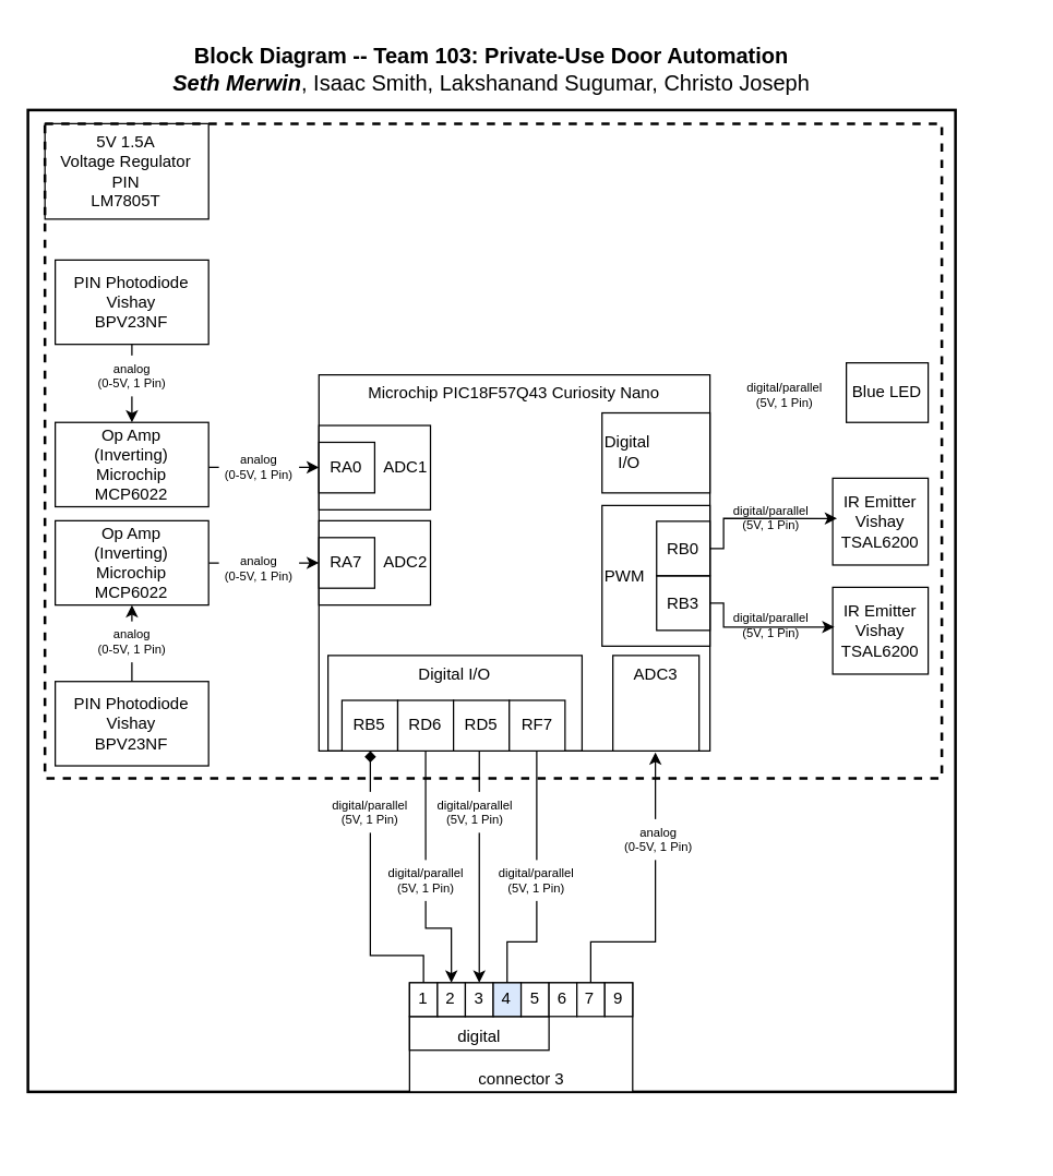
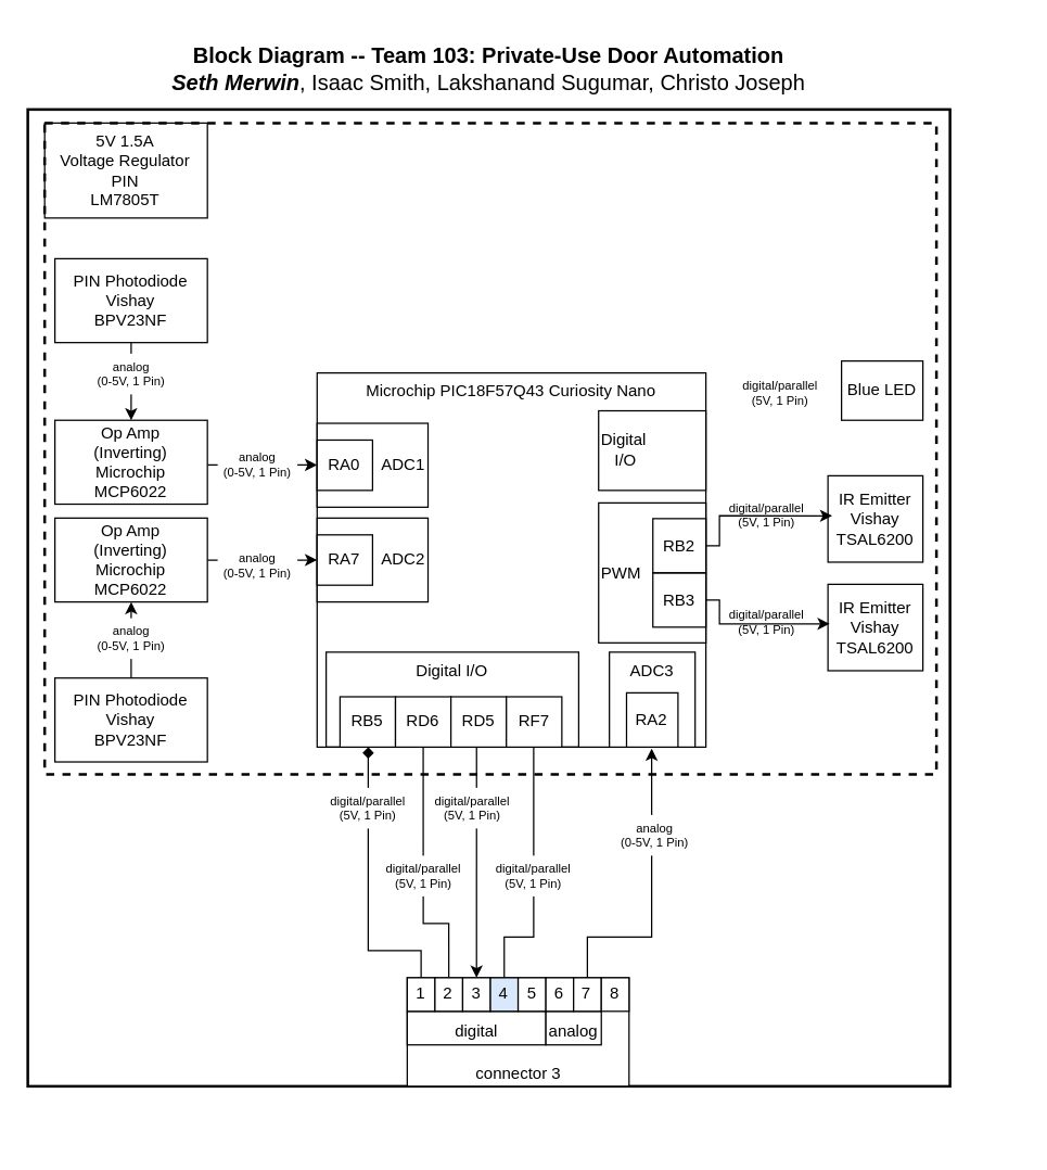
- <mxCell id="55" value="RB0" style="text;html=1;align=center;verticalAlign=middle;whiteSpace=wrap;rounded=0;strokeColor=default;" vertex="1" parent="4"><mxGeometry x="400.9" y="181.58" width="39.11" height="40" as="geometry" /></mxCell>
+ <mxCell id="55" value="RB2" style="text;html=1;align=center;verticalAlign=middle;whiteSpace=wrap;rounded=0;strokeColor=default;" vertex="1" parent="4"><mxGeometry x="400.9" y="181.58" width="39.11" height="40" as="geometry" /></mxCell>
+ <mxCell id="15" value="&lt;div&gt;RA2&lt;/div&gt;" style="rounded=0;whiteSpace=wrap;html=1;direction=north;" vertex="1" parent="4"><mxGeometry x="381.485" y="310.004" width="37.93" height="40" as="geometry" /></mxCell>
- <mxCell id="9" value="" style="edgeStyle=orthogonalEdgeStyle;rounded=0;orthogonalLoop=1;jettySize=auto;html=1;entryX=0.5;entryY=0;entryDx=0;entryDy=0;exitX=0.5;exitY=1;exitDx=0;exitDy=0;" edge="1" parent="4" source="10" target="23"><mxGeometry relative="1" as="geometry"><Array as="points"><mxPoint x="232" y="480" /><mxPoint x="250" y="480" /></Array></mxGeometry></mxCell>
+ <mxCell id="9" value="" style="edgeStyle=orthogonalEdgeStyle;rounded=0;orthogonalLoop=1;jettySize=auto;html=1;entryX=0.5;entryY=0;entryDx=0;entryDy=0;exitX=0.5;exitY=1;exitDx=0;exitDy=0;endArrow=none;" edge="1" parent="4" source="10" target="23"><mxGeometry relative="1" as="geometry"><Array as="points"><mxPoint x="232" y="480" /><mxPoint x="250" y="480" /></Array></mxGeometry></mxCell>
- <mxCell id="29" value="9" style="rounded=0;whiteSpace=wrap;html=1;" vertex="1" parent="18"><mxGeometry x="143.111" width="20.444" height="24.737" as="geometry" /></mxCell>
+ <mxCell id="29" value="8" style="rounded=0;whiteSpace=wrap;html=1;" vertex="1" parent="18"><mxGeometry x="143.111" width="20.444" height="24.737" as="geometry" /></mxCell>
+ <mxCell id="21" value="analog" style="rounded=0;whiteSpace=wrap;html=1;verticalAlign=bottom;" vertex="1" parent="18"><mxGeometry x="102.222" y="24.737" width="40.889" height="24.737" as="geometry" /></mxCell>
